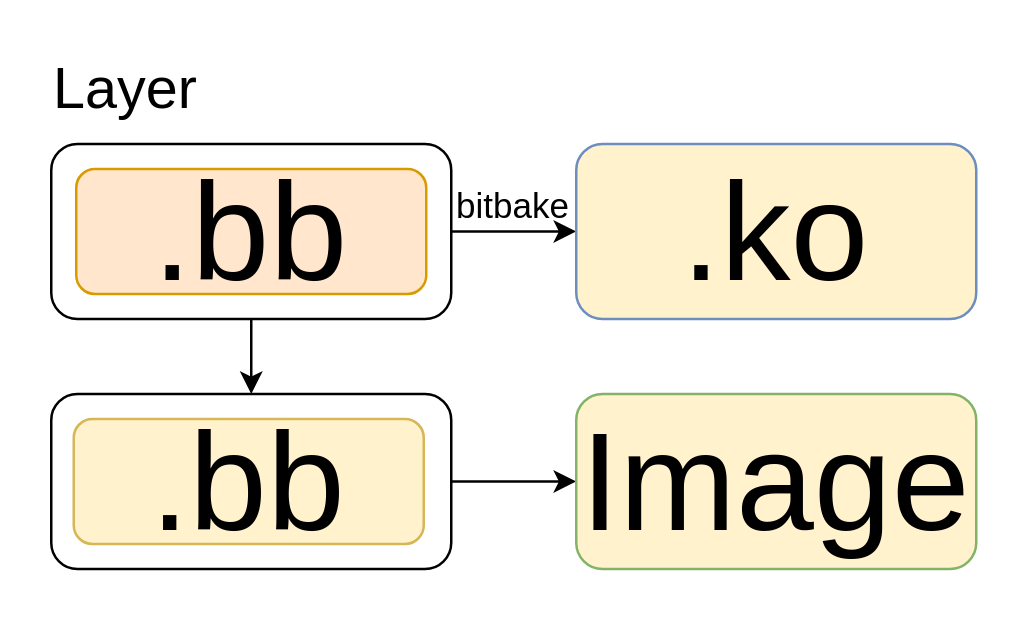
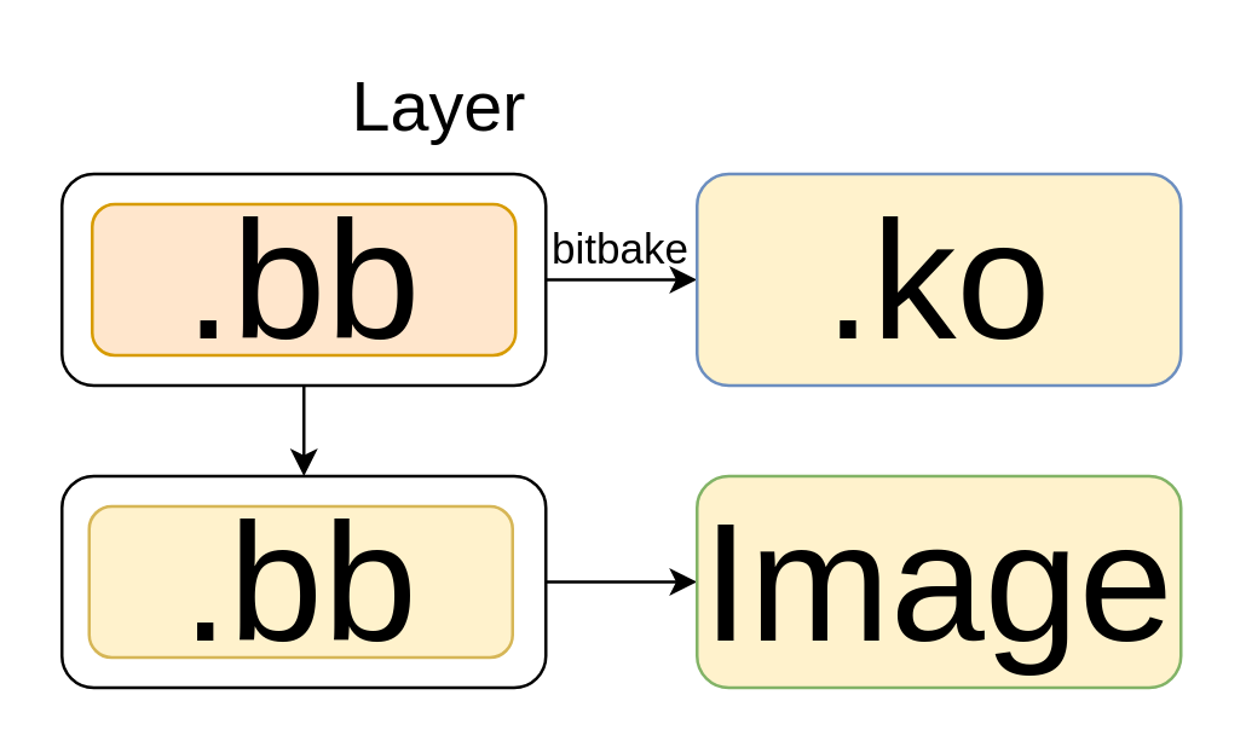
- <mxCell id="6" value="&lt;font style=&quot;font-size: 23px;&quot;&gt;Layer&lt;/font&gt;" style="text;html=1;align=center;verticalAlign=middle;whiteSpace=wrap;rounded=0;" vertex="1" parent="1"><mxGeometry x="20" y="20" width="60" height="30" as="geometry" /></mxCell>
+ <mxCell id="6" value="&lt;font style=&quot;font-size: 23px;&quot;&gt;Layer&lt;/font&gt;" style="text;html=1;align=center;verticalAlign=middle;whiteSpace=wrap;rounded=0;" vertex="1" parent="1"><mxGeometry x="115" y="20" width="60" height="30" as="geometry" /></mxCell>
